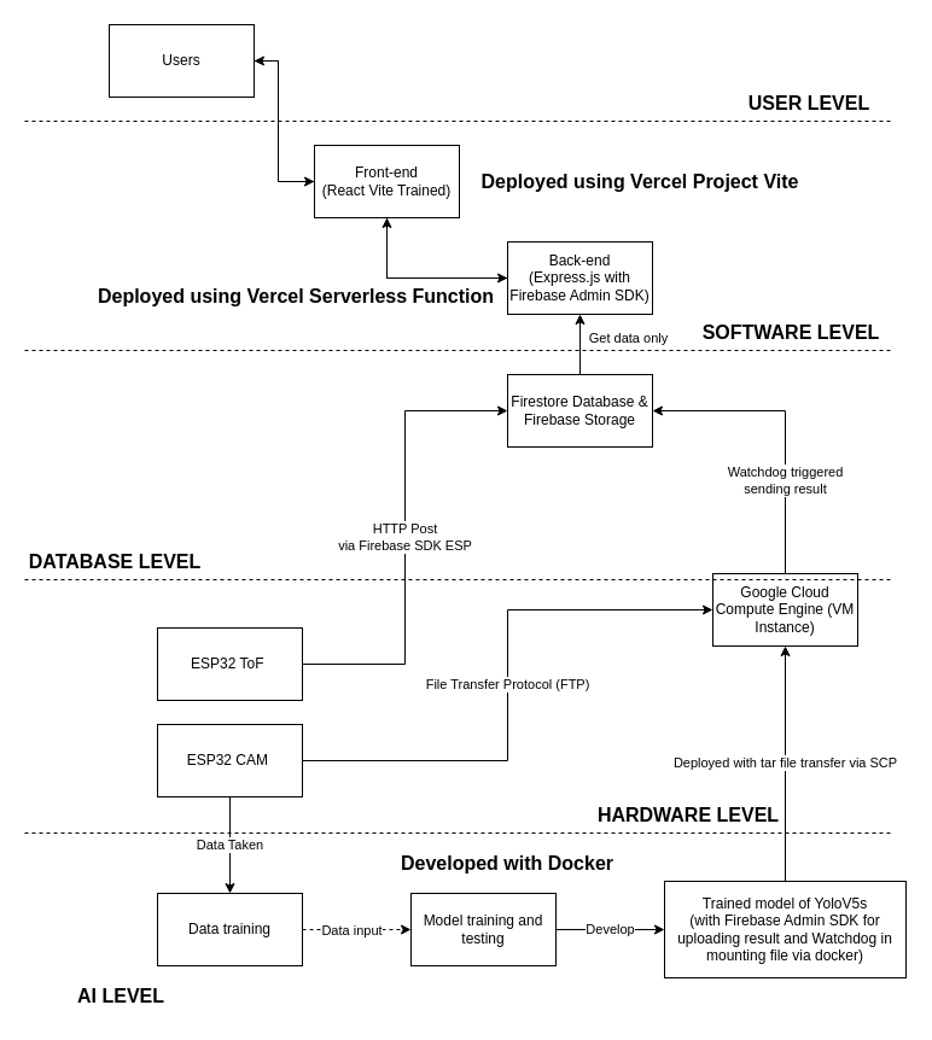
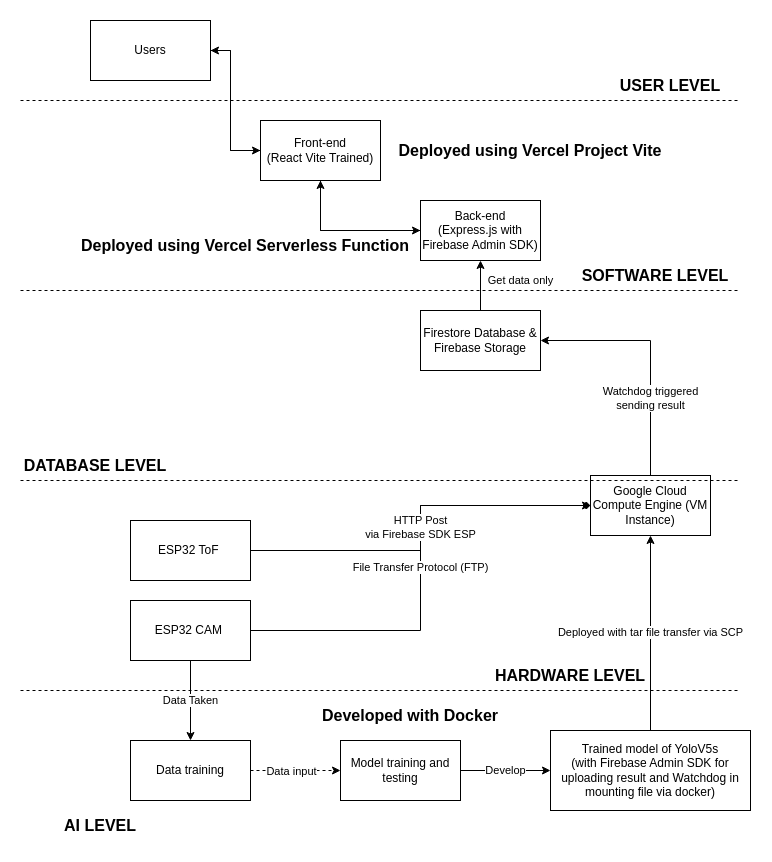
- <mxCell id="17" value="HTTP Post&lt;div&gt;via Firebase SDK ESP&lt;/div&gt;" style="edgeStyle=orthogonalEdgeStyle;rounded=0;orthogonalLoop=1;jettySize=auto;html=1;entryX=0;entryY=0.5;entryDx=0;entryDy=0;" edge="1" parent="1" source="18" target="11"><mxGeometry relative="1" as="geometry" /></mxCell>
+ <mxCell id="17" value="HTTP Post&lt;div&gt;via Firebase SDK ESP&lt;/div&gt;" style="edgeStyle=orthogonalEdgeStyle;rounded=0;orthogonalLoop=1;jettySize=auto;html=1;" edge="1" parent="1" source="18" target="13"><mxGeometry relative="1" as="geometry" /></mxCell>
- <mxCell id="14" value="File Transfer Protocol (FTP)" style="edgeStyle=orthogonalEdgeStyle;rounded=0;orthogonalLoop=1;jettySize=auto;html=1;entryX=0;entryY=0.5;entryDx=0;entryDy=0;" edge="1" parent="1" source="16" target="13"><mxGeometry relative="1" as="geometry" /></mxCell>
+ <mxCell id="14" value="File Transfer Protocol (FTP)" style="edgeStyle=orthogonalEdgeStyle;rounded=0;orthogonalLoop=1;jettySize=auto;html=1;entryX=0;entryY=0.5;entryDx=0;entryDy=0;endArrow=diamond;" edge="1" parent="1" source="16" target="13"><mxGeometry relative="1" as="geometry" /></mxCell>
- <mxCell id="36" value="Developed with Docker" style="text;html=1;align=center;verticalAlign=middle;whiteSpace=wrap;rounded=0;fontSize=16;fontStyle=1" vertex="1" parent="1"><mxGeometry x="310" y="700" width="220" height="30" as="geometry" /></mxCell>
+ <mxCell id="36" value="Developed with Docker" style="text;html=1;align=center;verticalAlign=middle;whiteSpace=wrap;rounded=0;fontSize=16;fontStyle=1" vertex="1" parent="1"><mxGeometry x="300" y="700" width="220" height="30" as="geometry" /></mxCell>
